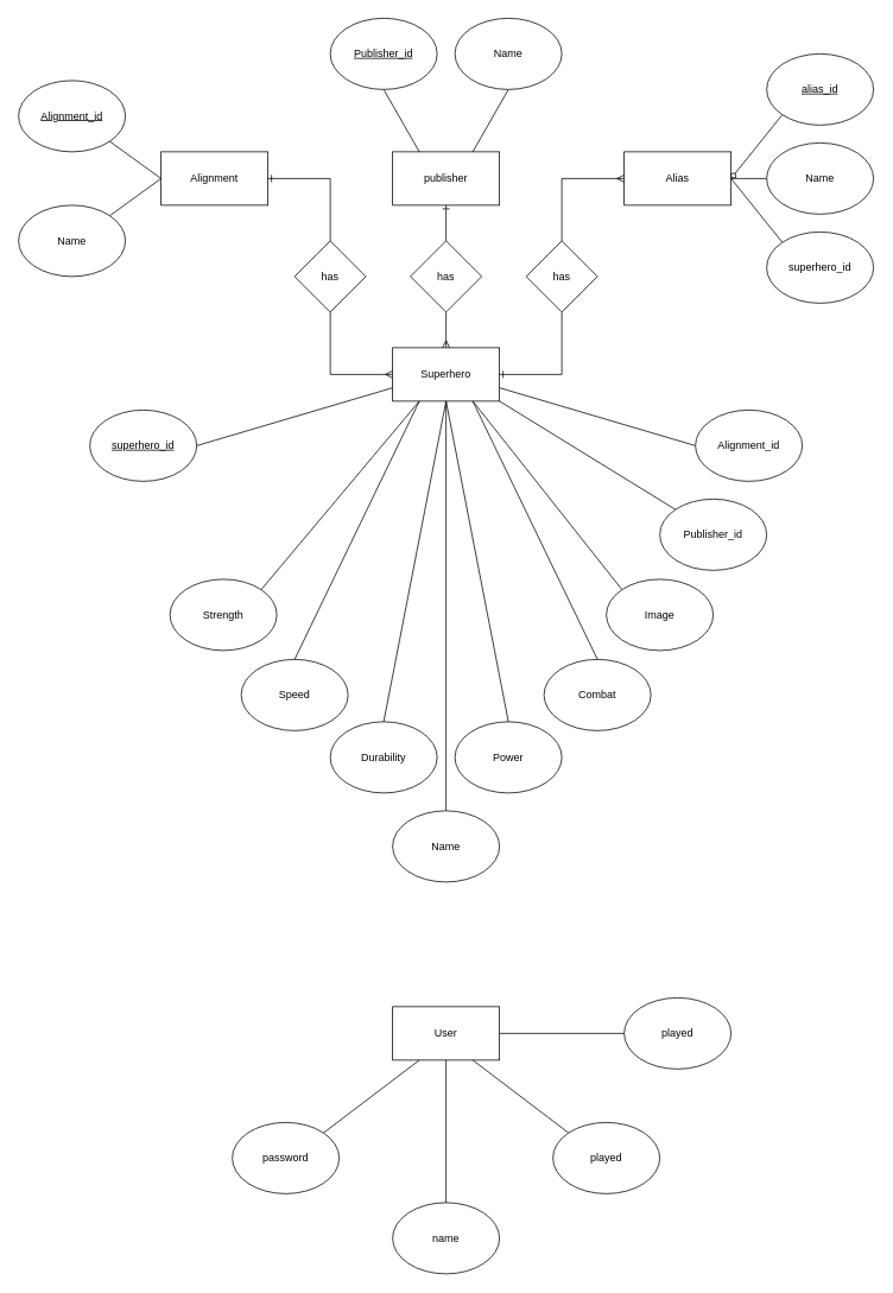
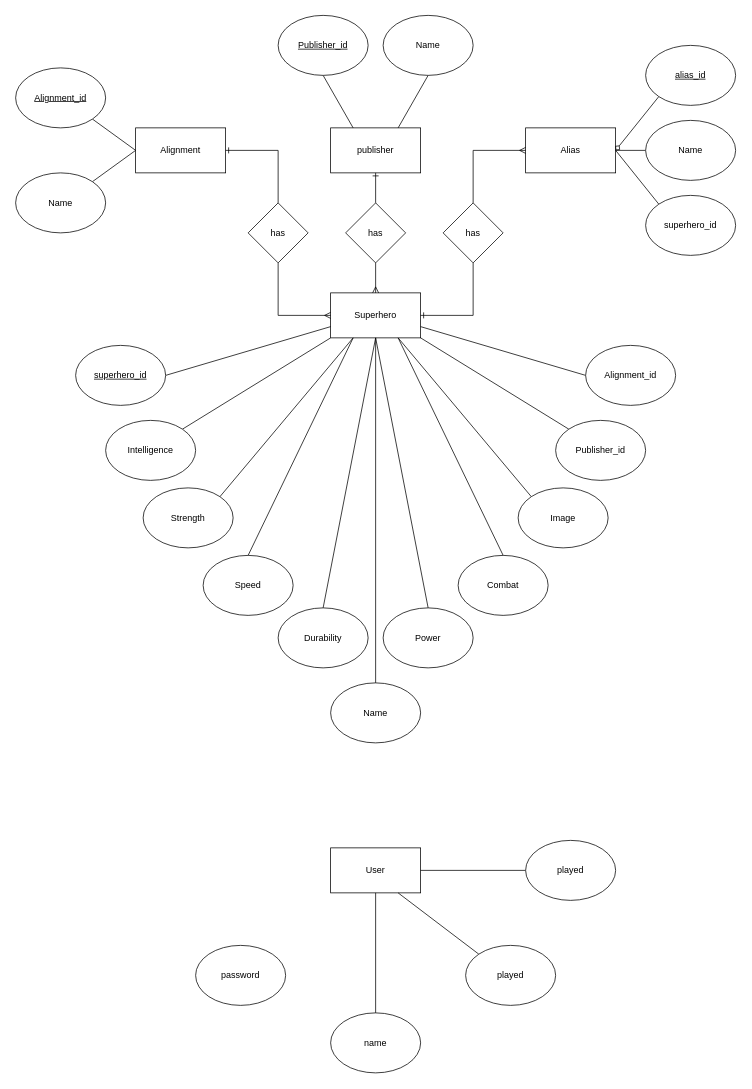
+ <mxCell id="17" style="edgeStyle=none;rounded=0;orthogonalLoop=1;jettySize=auto;html=1;exitX=1;exitY=0;exitDx=0;exitDy=0;entryX=0;entryY=1;entryDx=0;entryDy=0;endArrow=none;endFill=0;" parent="1" source="18" target="2" edge="1"><mxGeometry relative="1" as="geometry" /></mxCell>
+ <mxCell id="18" value="Intelligence" style="ellipse;whiteSpace=wrap;html=1;" parent="1" vertex="1"><mxGeometry x="140" y="560" width="120" height="80" as="geometry" /></mxCell>
- <mxCell id="30" value="Image" style="ellipse;whiteSpace=wrap;html=1;" parent="1" vertex="1"><mxGeometry x="680" y="650" width="120" height="80" as="geometry" /></mxCell>
+ <mxCell id="30" value="Image" style="ellipse;whiteSpace=wrap;html=1;" parent="1" vertex="1"><mxGeometry x="690" y="650" width="120" height="80" as="geometry" /></mxCell>
- <mxCell id="52" style="edgeStyle=none;rounded=0;orthogonalLoop=1;jettySize=auto;html=1;exitX=1;exitY=0;exitDx=0;exitDy=0;entryX=0.25;entryY=1;entryDx=0;entryDy=0;endArrow=none;endFill=0;" parent="1" source="53" target="51" edge="1"><mxGeometry relative="1" as="geometry" /></mxCell>
